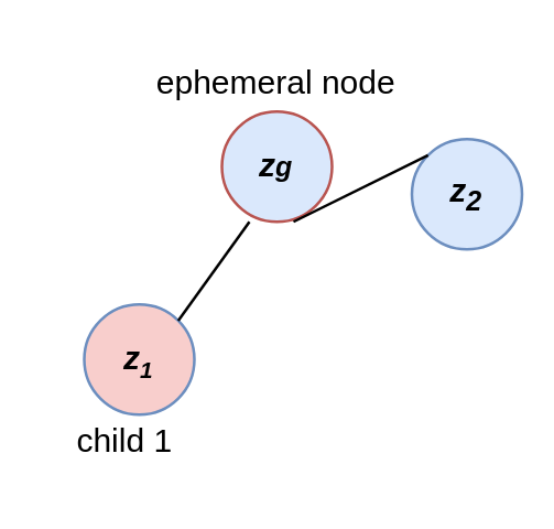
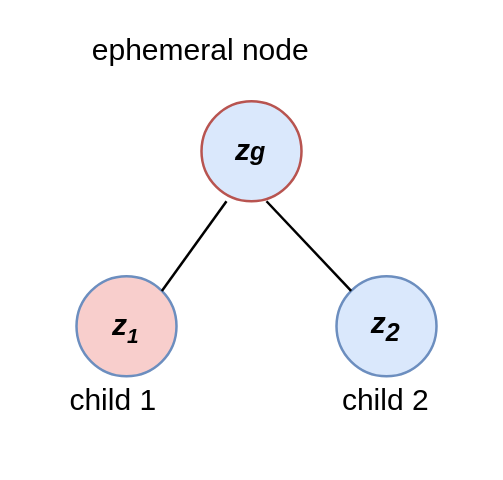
- <mxCell id="7" value="ephemeral node" style="text;html=1;align=center;verticalAlign=middle;whiteSpace=wrap;rounded=0;" vertex="1" parent="1"><mxGeometry x="47" y="20" width="106" height="20" as="geometry" /></mxCell>
+ <mxCell id="7" value="ephemeral node" style="text;html=1;align=center;verticalAlign=middle;whiteSpace=wrap;rounded=0;" vertex="1" parent="1"><mxGeometry x="27" y="10" width="106" height="20" as="geometry" /></mxCell>
- <mxCell id="4" value="&lt;p&gt;&lt;b&gt;&lt;i&gt;z&lt;sub&gt;2&lt;/sub&gt;&lt;/i&gt;&lt;/b&gt;&lt;/p&gt;" style="ellipse;whiteSpace=wrap;html=1;aspect=fixed;fillColor=#dae8fc;strokeColor=#6c8ebf;" vertex="1" parent="1"><mxGeometry x="149" y="50" width="40" height="40" as="geometry" /></mxCell>
+ <mxCell id="4" value="&lt;p&gt;&lt;b&gt;&lt;i&gt;z&lt;sub&gt;2&lt;/sub&gt;&lt;/i&gt;&lt;/b&gt;&lt;/p&gt;" style="ellipse;whiteSpace=wrap;html=1;aspect=fixed;fillColor=#dae8fc;strokeColor=#6c8ebf;" vertex="1" parent="1"><mxGeometry x="134" y="110" width="40" height="40" as="geometry" /></mxCell>
+ <mxCell id="9" value="child 2" style="text;html=1;align=center;verticalAlign=middle;whiteSpace=wrap;rounded=0;" vertex="1" parent="1"><mxGeometry x="129" y="150" width="50" height="20" as="geometry" /></mxCell>
